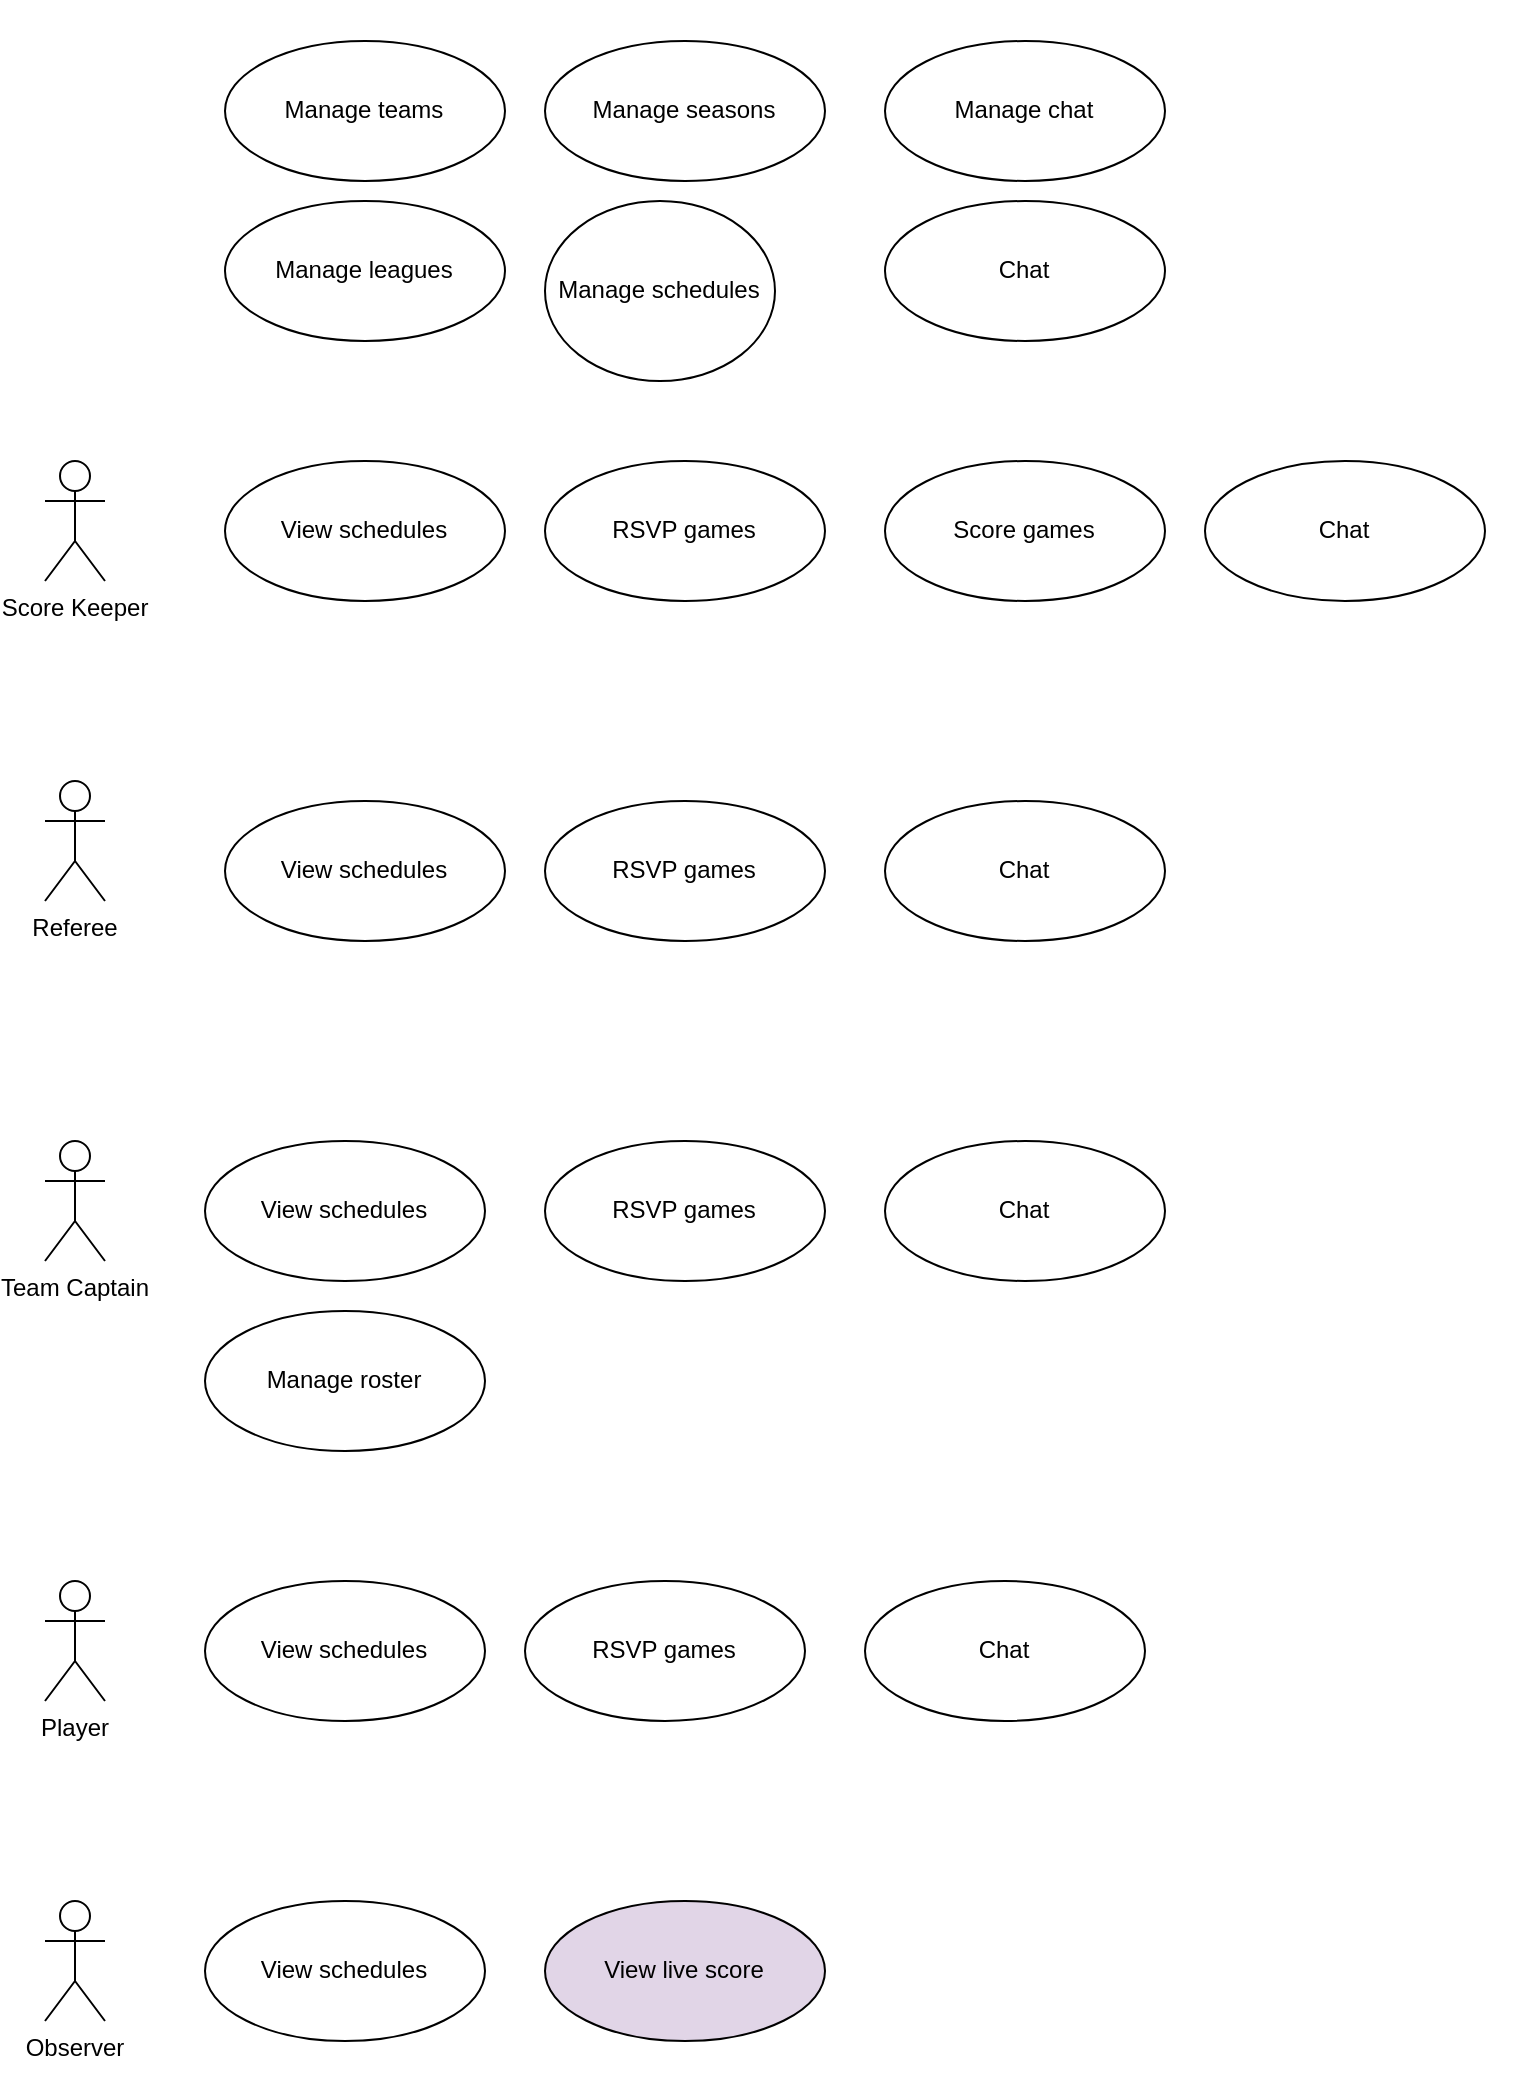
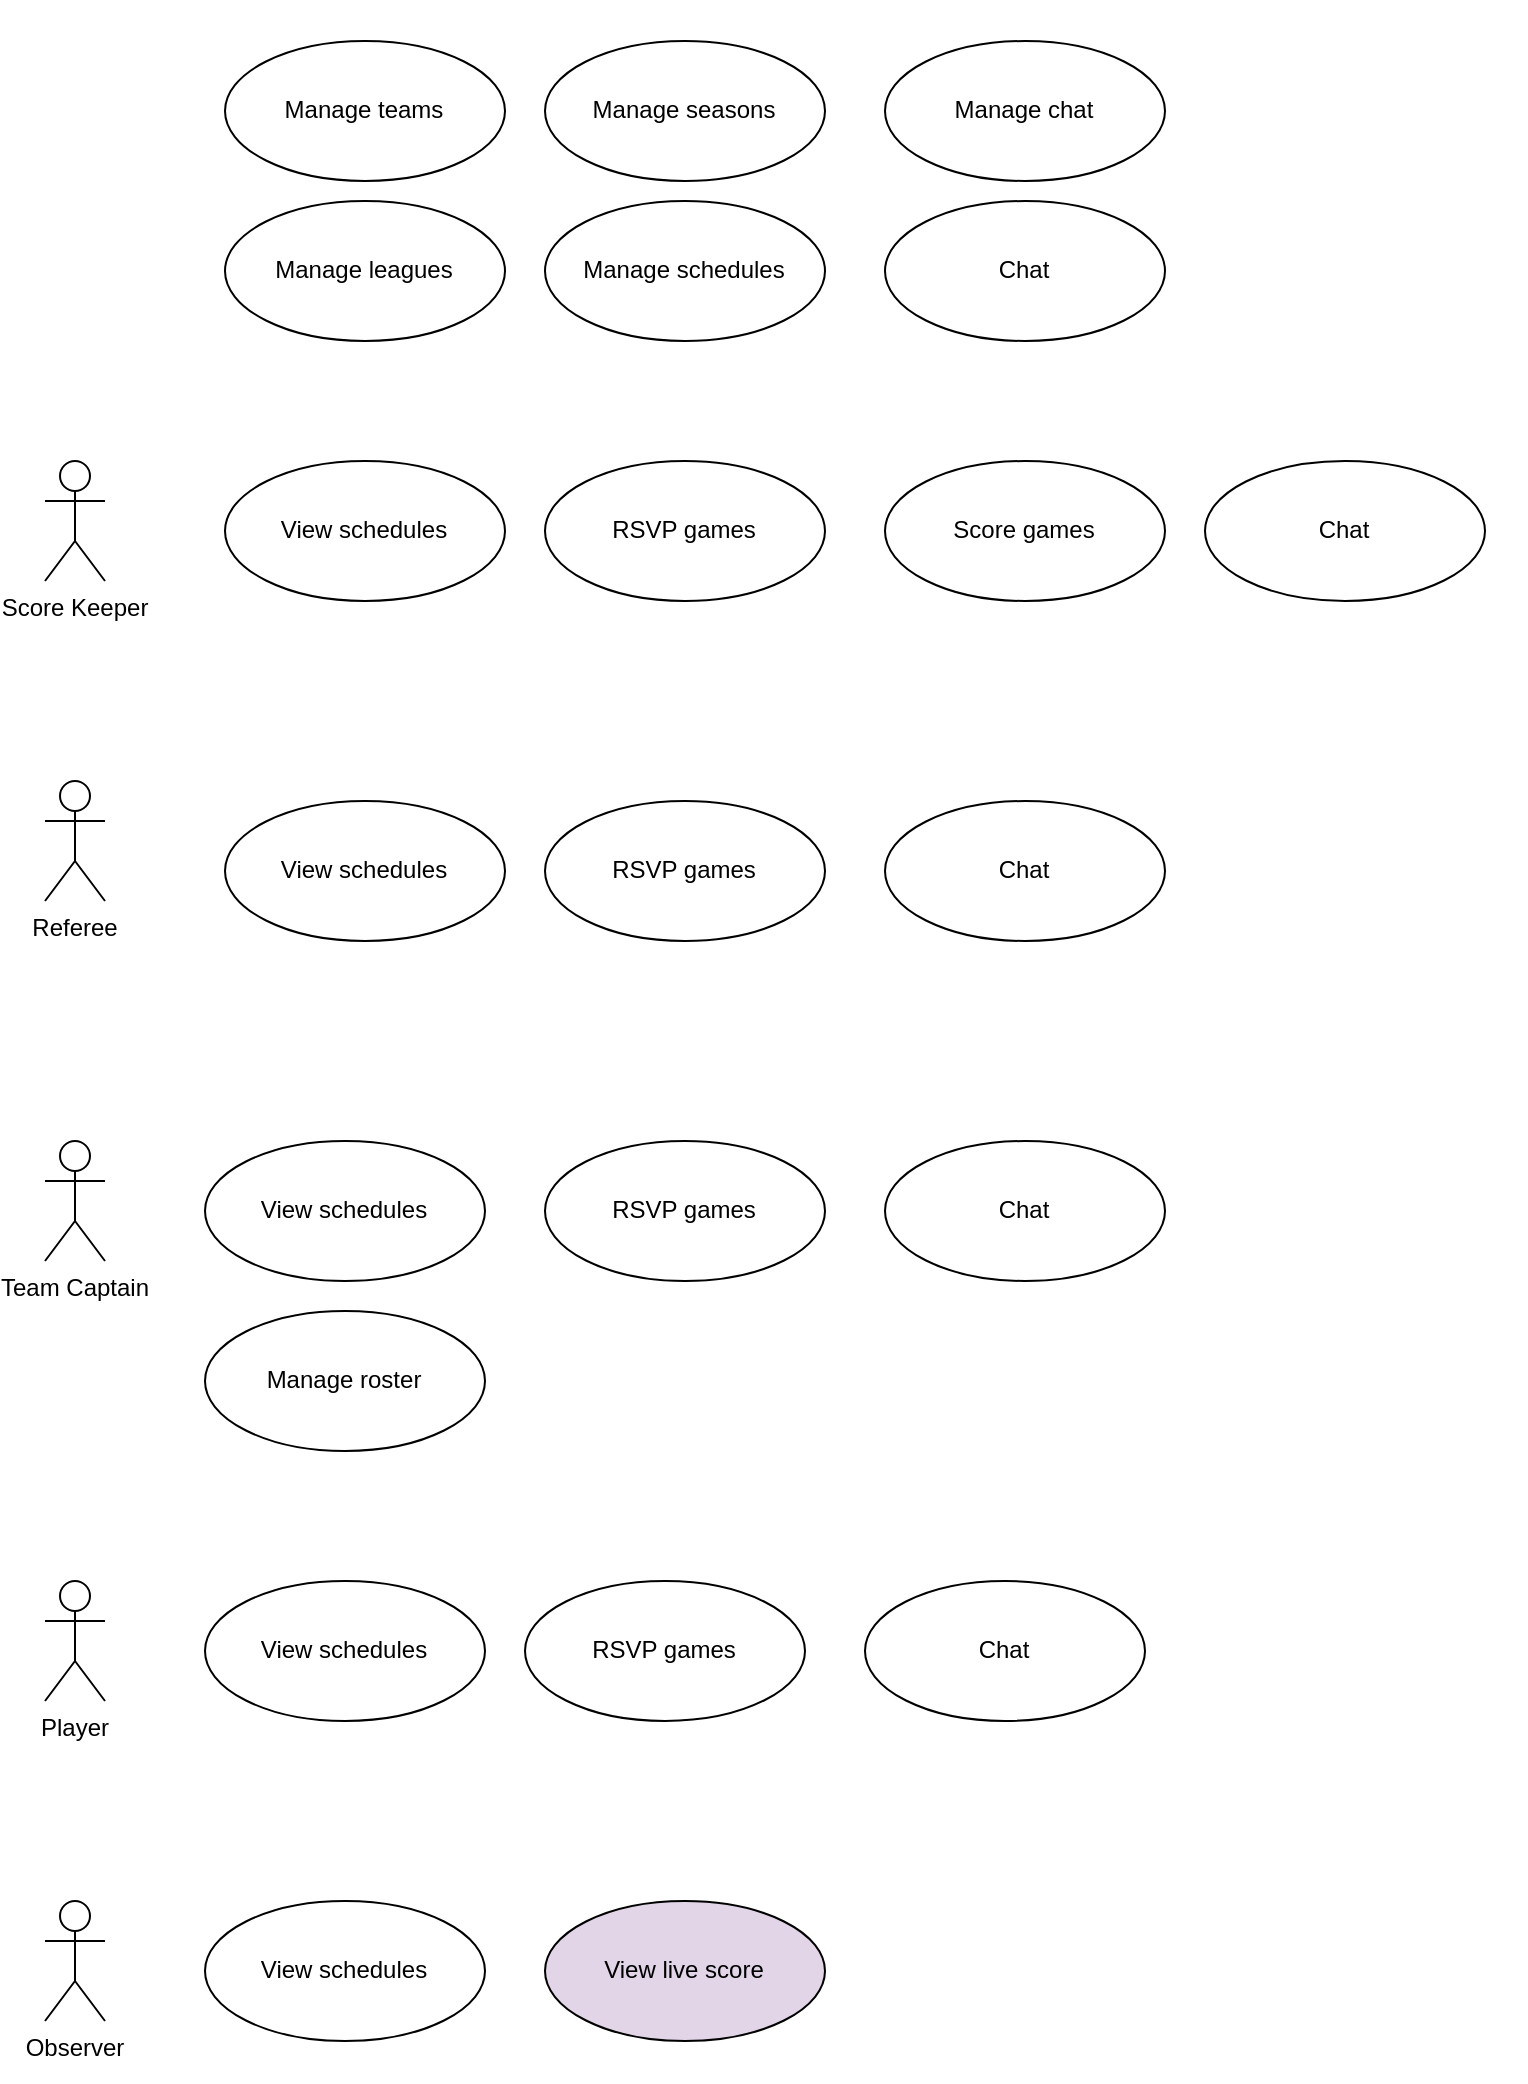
- <mxCell id="9" value="Manage schedules" style="ellipse;whiteSpace=wrap;html=1;rounded=1;" vertex="1" parent="1"><mxGeometry x="270" y="100" width="115" height="90" as="geometry" /></mxCell>
+ <mxCell id="9" value="Manage schedules" style="ellipse;whiteSpace=wrap;html=1;rounded=1;" vertex="1" parent="1"><mxGeometry x="270" y="100" width="140" height="70" as="geometry" /></mxCell>
